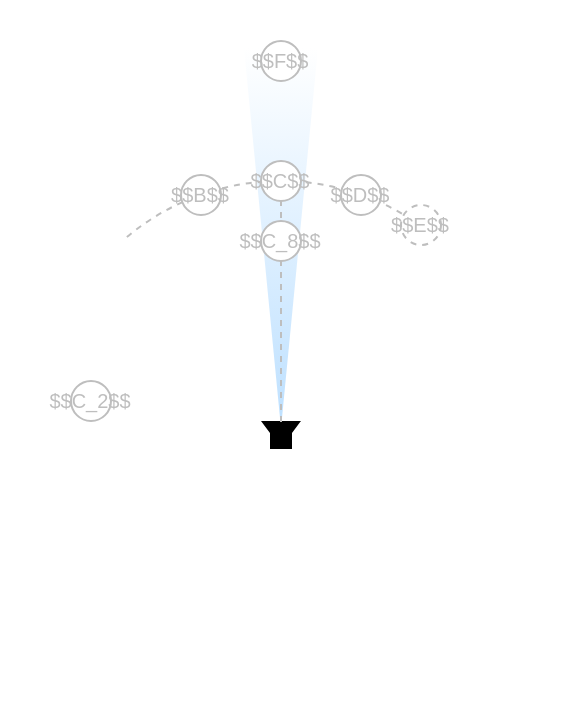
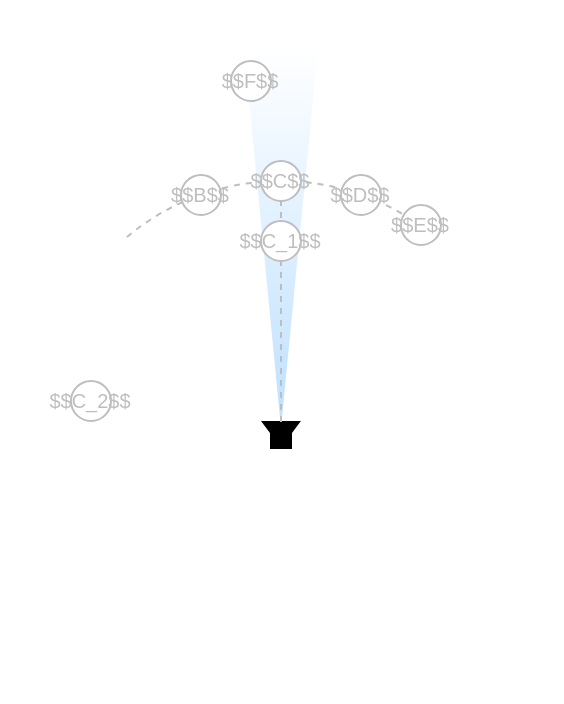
- <mxCell id="14" value="$$F$$" style="ellipse;whiteSpace=wrap;html=1;aspect=fixed;fontSize=10;strokeColor=#BEBEBE;fontColor=#BEBEBE;" parent="1" vertex="1"><mxGeometry x="130" y="20" width="20" height="20" as="geometry" /></mxCell>
+ <mxCell id="14" value="$$F$$" style="ellipse;whiteSpace=wrap;html=1;aspect=fixed;fontSize=10;strokeColor=#BEBEBE;fontColor=#BEBEBE;" parent="1" vertex="1"><mxGeometry x="115" y="30" width="20" height="20" as="geometry" /></mxCell>
- <mxCell id="6" value="$$E$$" style="ellipse;whiteSpace=wrap;html=1;aspect=fixed;fontSize=10;fontColor=#BEBEBE;strokeColor=#BEBEBE;dashed=1;" parent="1" vertex="1"><mxGeometry x="200" y="102" width="20" height="20" as="geometry" /></mxCell>
+ <mxCell id="6" value="$$E$$" style="ellipse;whiteSpace=wrap;html=1;aspect=fixed;fontSize=10;fontColor=#BEBEBE;strokeColor=#BEBEBE;" parent="1" vertex="1"><mxGeometry x="200" y="102" width="20" height="20" as="geometry" /></mxCell>
- <mxCell id="12" value="$$C_8$$" style="ellipse;whiteSpace=wrap;html=1;aspect=fixed;fontSize=10;strokeColor=#BEBEBE;fontColor=#BEBEBE;" parent="1" vertex="1"><mxGeometry x="130" y="110" width="20" height="20" as="geometry" /></mxCell>
+ <mxCell id="12" value="$$C_1$$" style="ellipse;whiteSpace=wrap;html=1;aspect=fixed;fontSize=10;strokeColor=#BEBEBE;fontColor=#BEBEBE;" parent="1" vertex="1"><mxGeometry x="130" y="110" width="20" height="20" as="geometry" /></mxCell>
